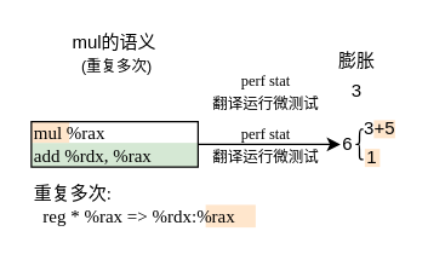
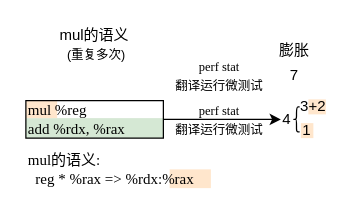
- <mxCell id="7" value="3" style="text;html=1;strokeColor=none;fillColor=none;align=center;verticalAlign=middle;whiteSpace=wrap;rounded=0;" parent="1" vertex="1"><mxGeometry x="230" y="50" width="10" height="20" as="geometry" /></mxCell>
+ <mxCell id="7" value="7" style="text;html=1;strokeColor=none;fillColor=none;align=center;verticalAlign=middle;whiteSpace=wrap;rounded=0;" parent="1" vertex="1"><mxGeometry x="230" y="50" width="10" height="20" as="geometry" /></mxCell>
- <mxCell id="17" value="3+5" style="rounded=0;whiteSpace=wrap;html=1;fillColor=none;strokeColor=none;" parent="1" vertex="1"><mxGeometry x="240" y="79" width="20" height="12" as="geometry" /></mxCell>
+ <mxCell id="17" value="3+2" style="rounded=0;whiteSpace=wrap;html=1;fillColor=none;strokeColor=none;" parent="1" vertex="1"><mxGeometry x="240" y="79" width="20" height="12" as="geometry" /></mxCell>
- <mxCell id="15" value="mul %rax&lt;br&gt;add %rdx, %rax" style="rounded=0;whiteSpace=wrap;html=1;fontFamily=mono;align=left;fillColor=none;" parent="1" vertex="1"><mxGeometry x="20" y="80" width="110" height="30" as="geometry" /></mxCell>
+ <mxCell id="15" value="mul %reg&lt;br&gt;add %rdx, %rax" style="rounded=0;whiteSpace=wrap;html=1;fontFamily=mono;align=left;fillColor=none;" parent="1" vertex="1"><mxGeometry x="20" y="80" width="110" height="30" as="geometry" /></mxCell>
- <mxCell id="10" value="6" style="text;html=1;strokeColor=none;fillColor=none;align=center;verticalAlign=middle;whiteSpace=wrap;rounded=0;" parent="1" vertex="1"><mxGeometry x="224" y="80" width="10" height="30" as="geometry" /></mxCell>
+ <mxCell id="10" value="4" style="text;html=1;strokeColor=none;fillColor=none;align=center;verticalAlign=middle;whiteSpace=wrap;rounded=0;" parent="1" vertex="1"><mxGeometry x="224" y="80" width="10" height="30" as="geometry" /></mxCell>
- <mxCell id="11" value="&lt;font face=&quot;mono&quot;&gt;重复多次:&lt;br&gt;&amp;nbsp; reg * %rax =&amp;gt; %rdx:%rax&lt;/font&gt;" style="text;html=1;strokeColor=none;fillColor=none;align=left;verticalAlign=middle;whiteSpace=wrap;rounded=0;" parent="1" vertex="1"><mxGeometry x="20" y="120" width="230" height="30" as="geometry" /></mxCell>
+ <mxCell id="11" value="&lt;font face=&quot;mono&quot;&gt;mul的语义:&lt;br&gt;&amp;nbsp; reg * %rax =&amp;gt; %rdx:%rax&lt;/font&gt;" style="text;html=1;strokeColor=none;fillColor=none;align=left;verticalAlign=middle;whiteSpace=wrap;rounded=0;" parent="1" vertex="1"><mxGeometry x="20" y="120" width="230" height="30" as="geometry" /></mxCell>
